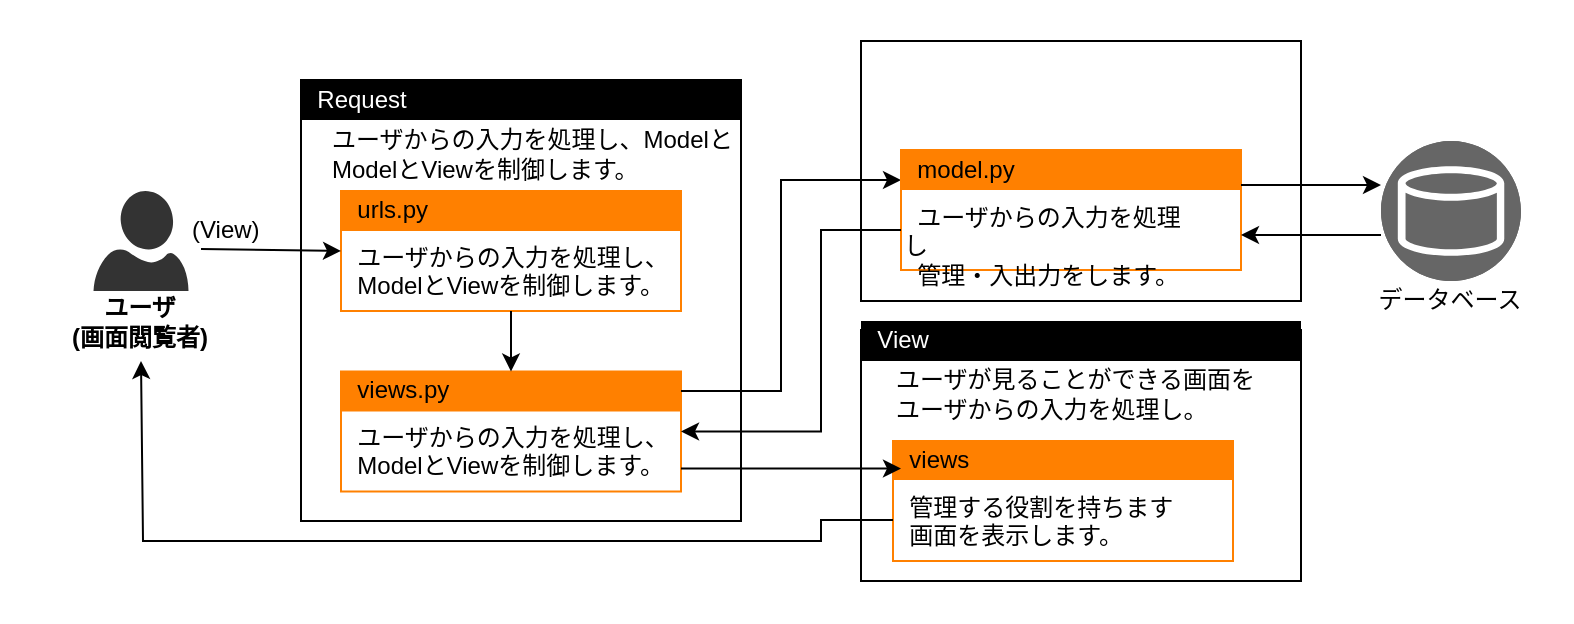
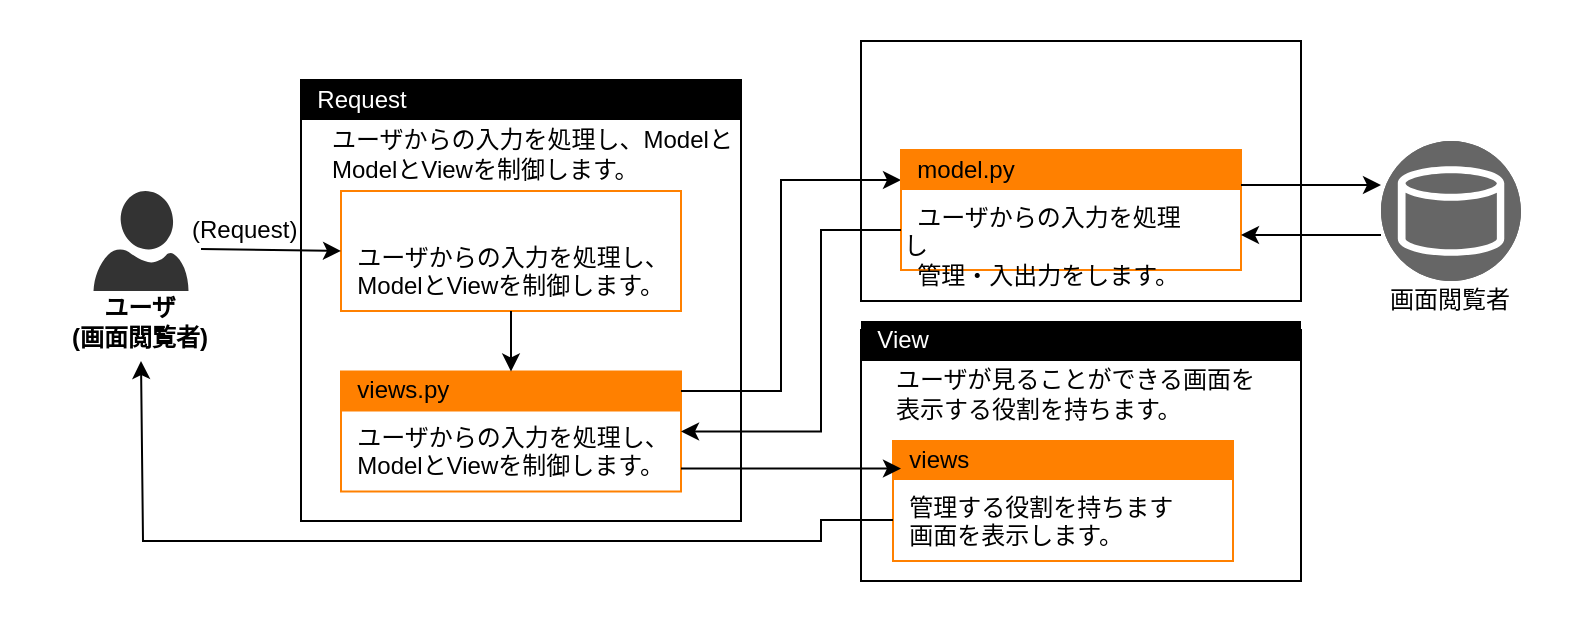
- <mxCell id="12" value="&amp;nbsp; urls.py" style="text;html=1;strokeColor=none;fillColor=#FF8000;align=left;verticalAlign=middle;whiteSpace=wrap;rounded=0;fontSize=12;fontStyle=0" vertex="1" parent="1"><mxGeometry x="170" y="95" width="170" height="20" as="geometry" /></mxCell>
- <mxCell id="3" value="(View)" style="text;html=1;strokeColor=none;fillColor=none;align=left;verticalAlign=middle;whiteSpace=wrap;rounded=0;fontSize=12;fontStyle=0" parent="1" vertex="1"><mxGeometry x="93.75" y="99.5" width="70" height="30" as="geometry" /></mxCell>
+ <mxCell id="3" value="(Request)" style="text;html=1;strokeColor=none;fillColor=none;align=left;verticalAlign=middle;whiteSpace=wrap;rounded=0;fontSize=12;fontStyle=0" parent="1" vertex="1"><mxGeometry x="93.75" y="99.5" width="70" height="30" as="geometry" /></mxCell>
- <mxCell id="31" value="データベース" style="text;html=1;strokeColor=none;fillColor=none;align=center;verticalAlign=middle;whiteSpace=wrap;rounded=0;" vertex="1" parent="1"><mxGeometry x="685" y="134.5" width="80" height="30" as="geometry" /></mxCell>
+ <mxCell id="31" value="画面閲覧者" style="text;html=1;strokeColor=none;fillColor=none;align=center;verticalAlign=middle;whiteSpace=wrap;rounded=0;" vertex="1" parent="1"><mxGeometry x="685" y="134.5" width="80" height="30" as="geometry" /></mxCell>
- <mxCell id="32" value="ユーザが見ることができる画面を&lt;br&gt;ユーザからの入力を処理し。" style="text;html=1;strokeColor=none;fillColor=none;align=left;verticalAlign=middle;whiteSpace=wrap;rounded=0;" vertex="1" parent="1"><mxGeometry x="446" y="177" width="204" height="40" as="geometry" /></mxCell>
+ <mxCell id="32" value="ユーザが見ることができる画面を&lt;br&gt;表示する役割を持ちます。" style="text;html=1;strokeColor=none;fillColor=none;align=left;verticalAlign=middle;whiteSpace=wrap;rounded=0;" vertex="1" parent="1"><mxGeometry x="446" y="177" width="204" height="40" as="geometry" /></mxCell>
